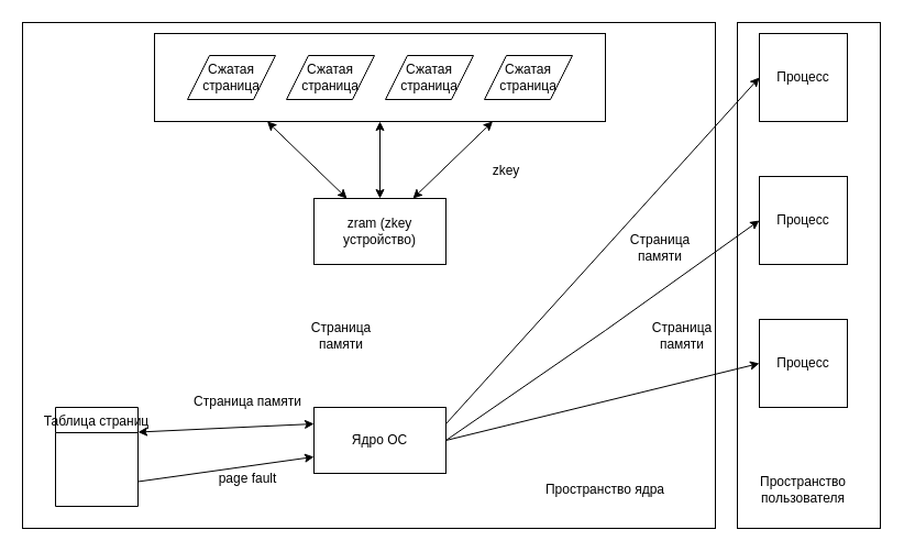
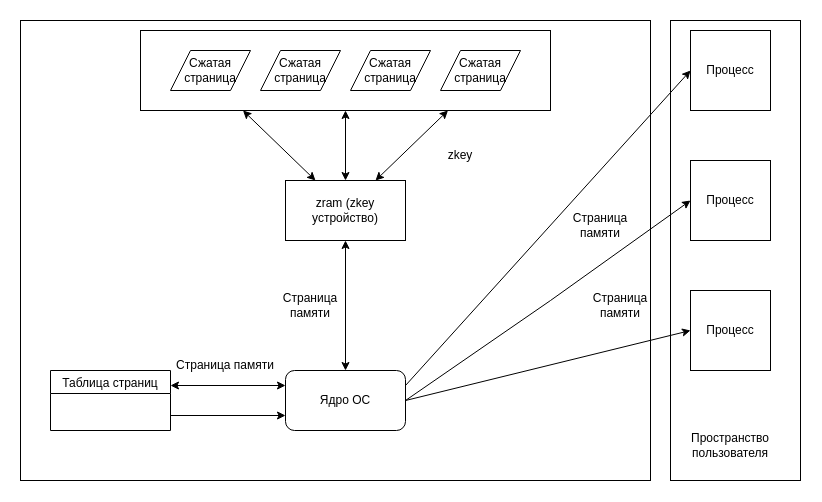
+ <mxCell id="13" value="" style="endArrow=classic;startArrow=classic;html=1;rounded=0;exitX=0.5;exitY=0;exitDx=0;exitDy=0;entryX=0.5;entryY=1;entryDx=0;entryDy=0;" edge="1" parent="1" source="12" target="2"><mxGeometry width="50" height="50" relative="1" as="geometry"><mxPoint x="490" y="290" as="sourcePoint" /><mxPoint x="540" y="240" as="targetPoint" /></mxGeometry></mxCell>
- <mxCell id="12" value="Ядро ОС" style="rounded=0;whiteSpace=wrap;html=1;fillColor=default;" vertex="1" parent="1"><mxGeometry x="285" y="370" width="120" height="60" as="geometry" /></mxCell>
+ <mxCell id="12" value="Ядро ОС" style="whiteSpace=wrap;html=1;fillColor=default;rounded=1;" vertex="1" parent="1"><mxGeometry x="285" y="370" width="120" height="60" as="geometry" /></mxCell>
- <mxCell id="18" value="Таблица страниц" style="swimlane;fillColor=default;fontStyle=0" vertex="1" parent="1"><mxGeometry x="50" y="370" width="75" height="90" as="geometry" /></mxCell>
+ <mxCell id="18" value="Таблица страниц" style="swimlane;fillColor=default;fontStyle=0" vertex="1" parent="1"><mxGeometry x="50" y="370" width="120" height="60" as="geometry" /></mxCell>
- <mxCell id="22" value="page fault" style="text;html=1;strokeColor=none;fillColor=none;align=center;verticalAlign=middle;whiteSpace=wrap;rounded=0;" vertex="1" parent="1"><mxGeometry x="175" y="420" width="100" height="30" as="geometry" /></mxCell>
- <mxCell id="25" value="Пространство ядра" style="text;html=1;strokeColor=none;fillColor=none;align=center;verticalAlign=middle;whiteSpace=wrap;rounded=0;" vertex="1" parent="1"><mxGeometry x="490" y="430" width="120" height="30" as="geometry" /></mxCell>
